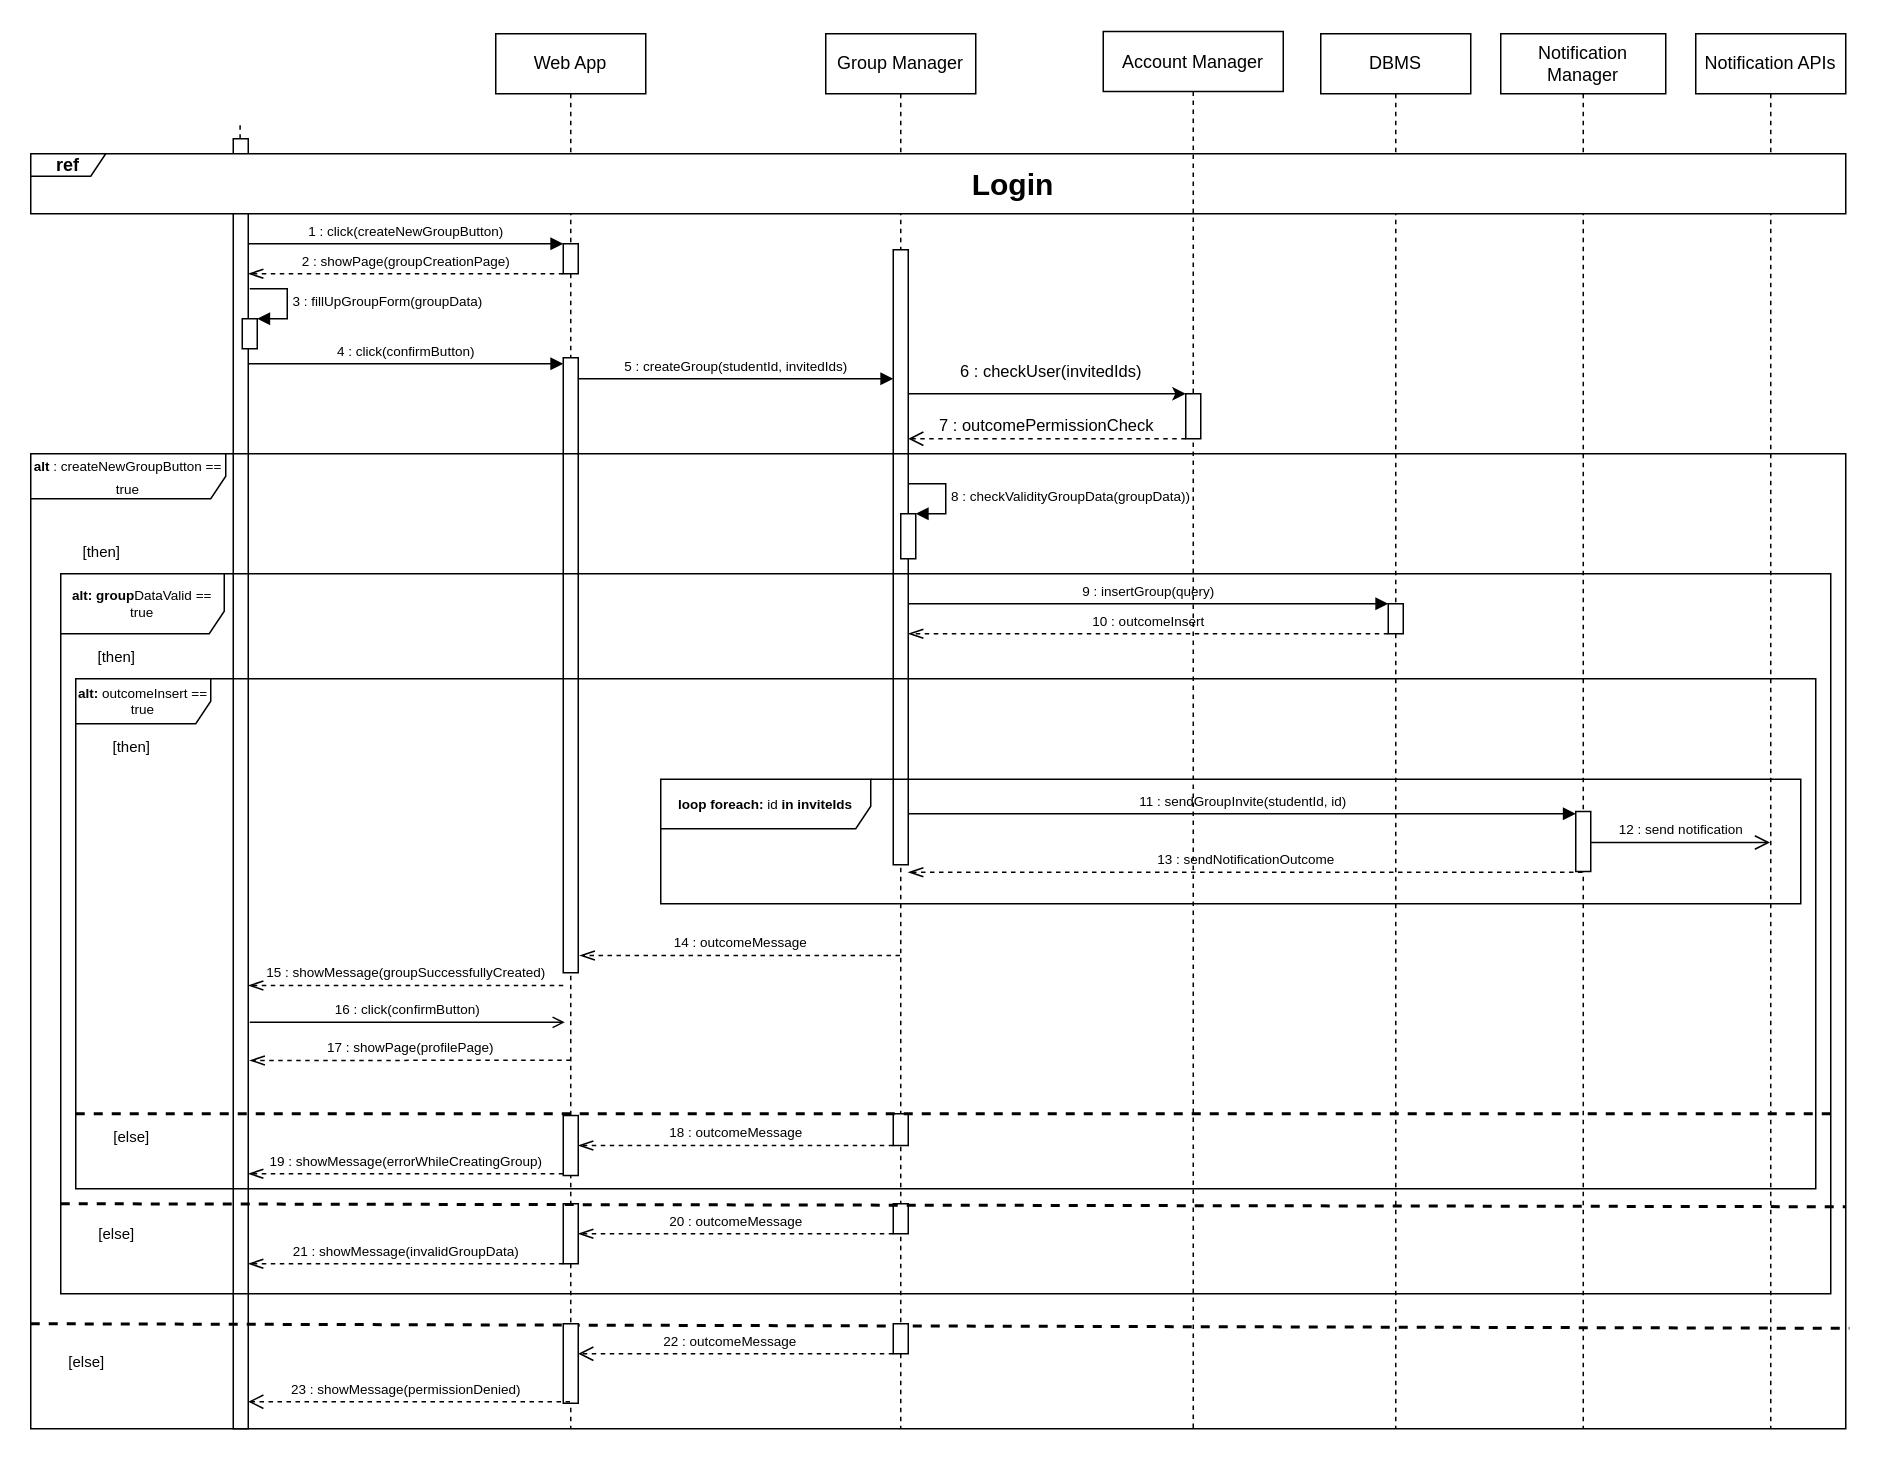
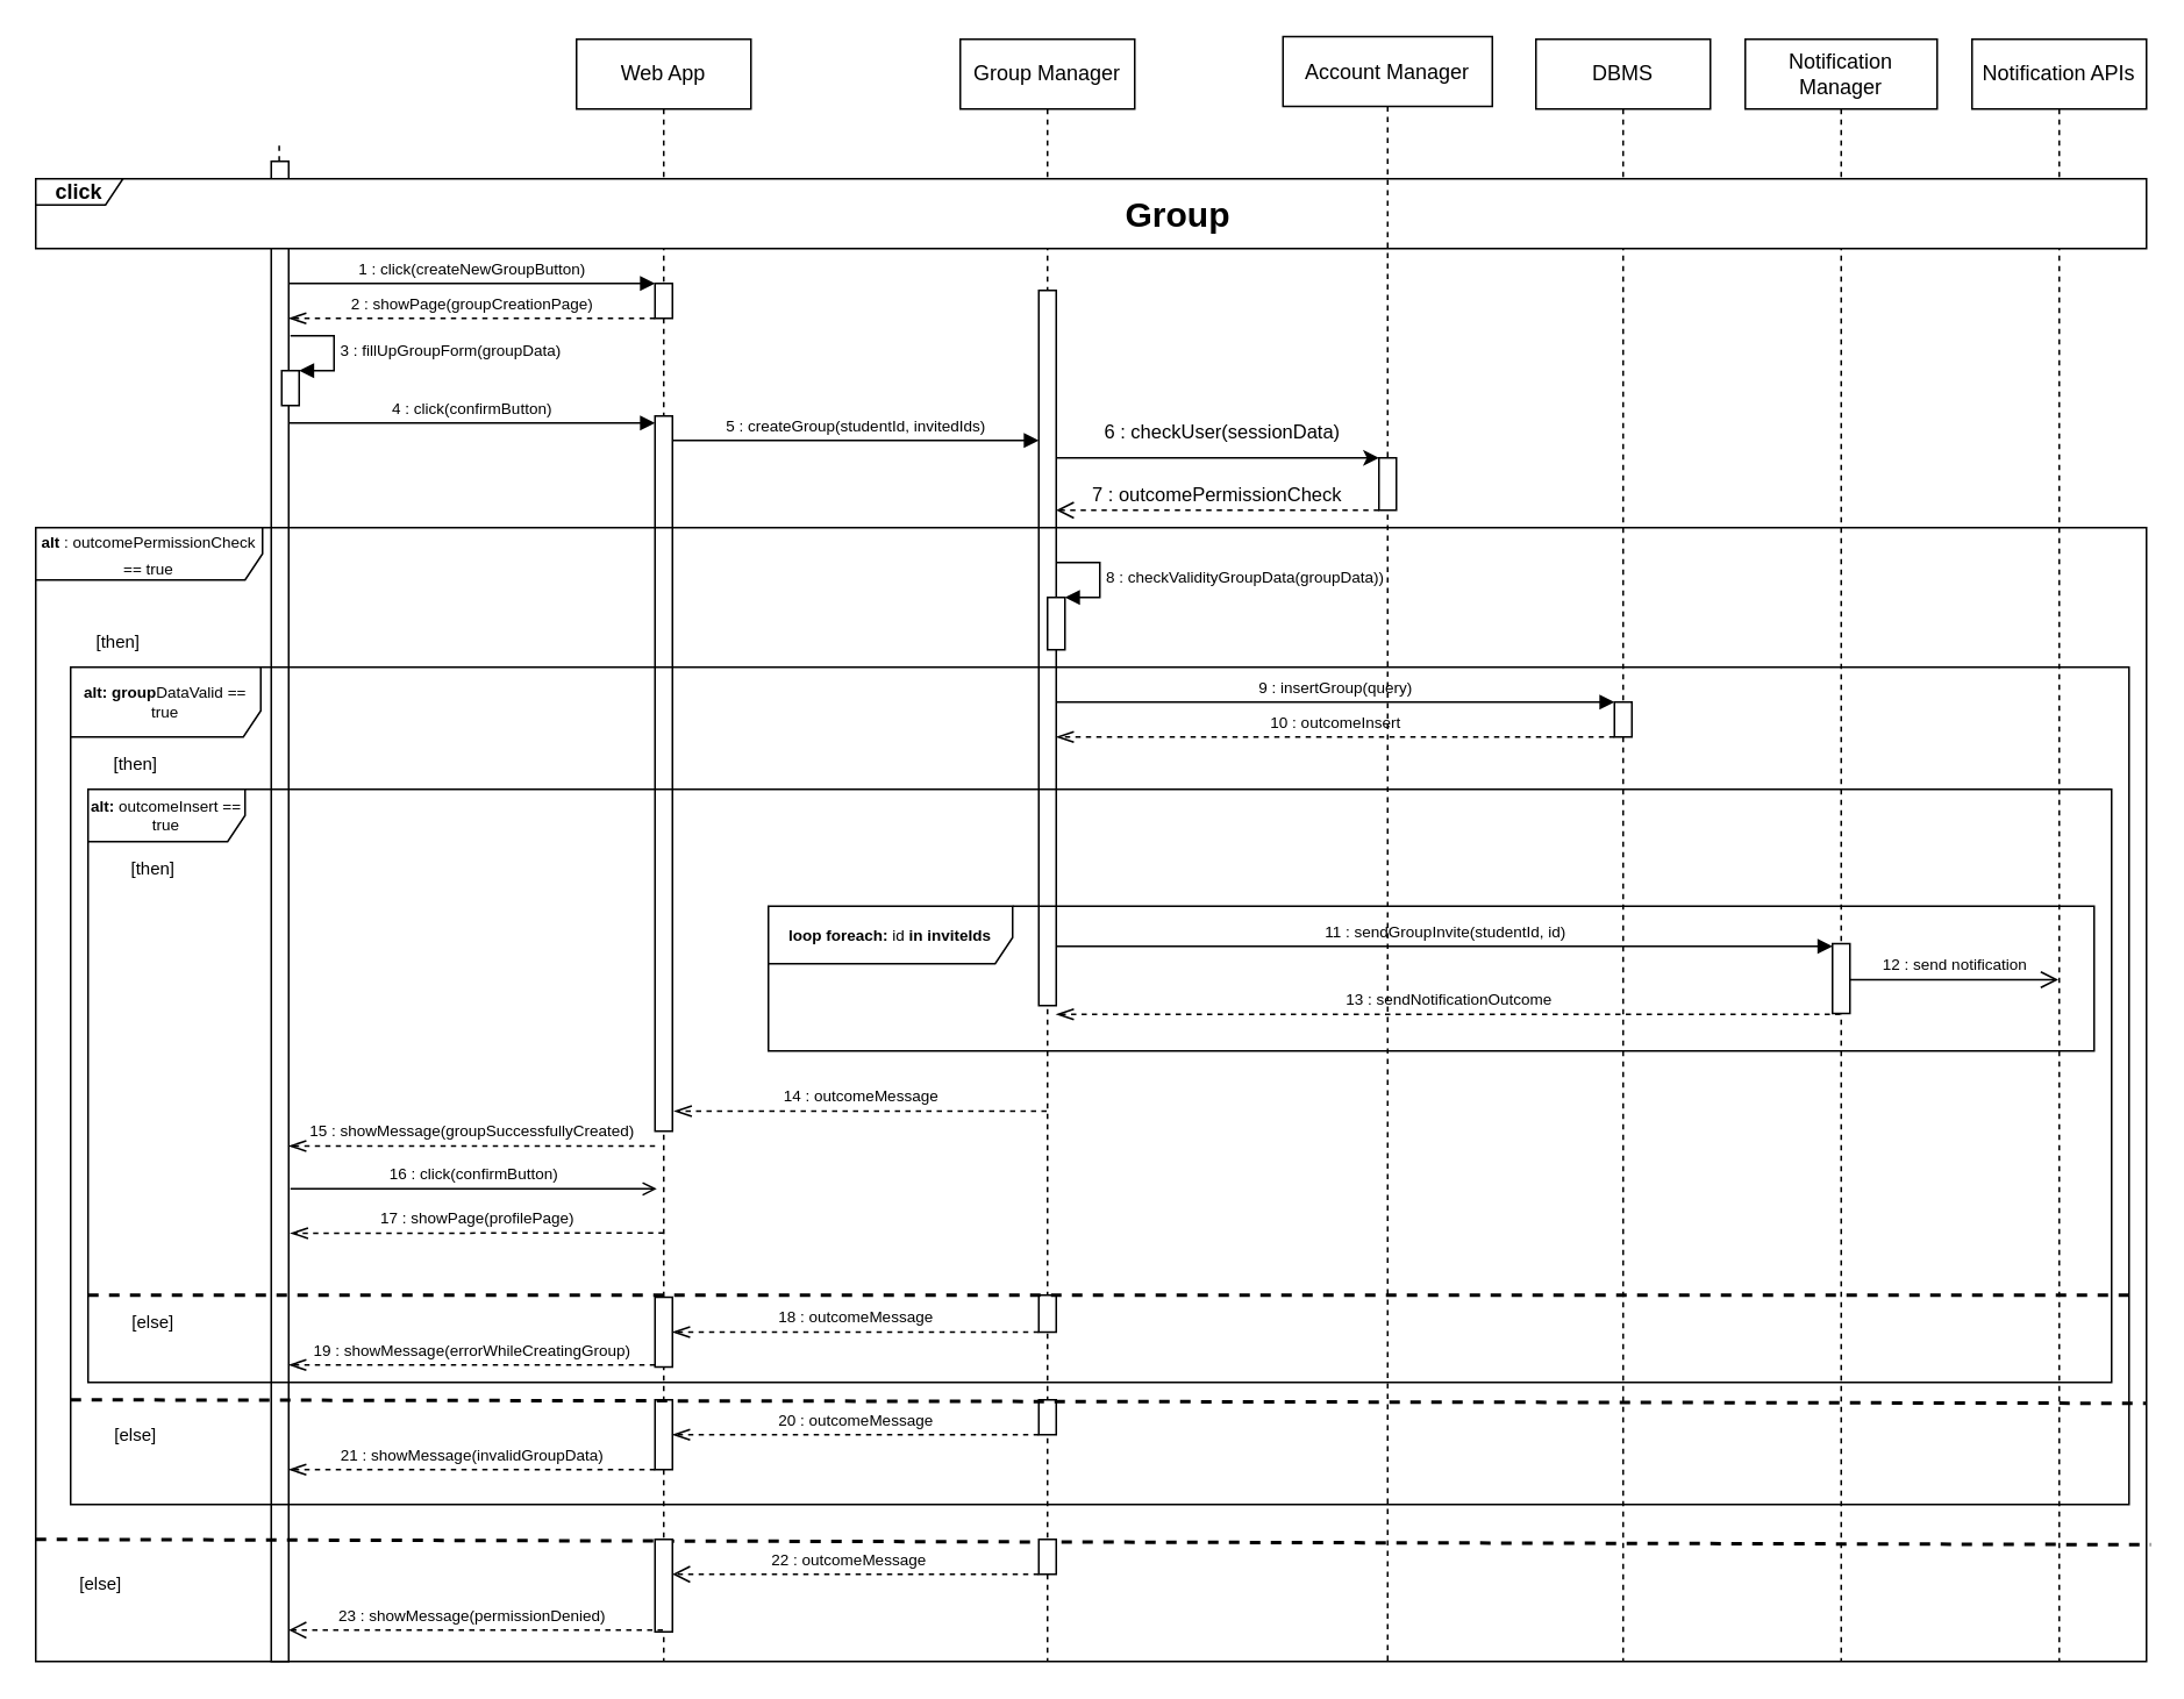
- <mxCell id="20" value="&lt;b&gt;ref&lt;/b&gt;" style="shape=umlFrame;whiteSpace=wrap;html=1;pointerEvents=0;width=50;height=15;labelBorderColor=none;labelBackgroundColor=none;fontColor=default;swimlaneFillColor=default;" parent="1" vertex="1"><mxGeometry x="20" y="102" width="1210" height="40" as="geometry" /></mxCell>
+ <mxCell id="20" value="&lt;b&gt;click&lt;/b&gt;" style="shape=umlFrame;whiteSpace=wrap;html=1;pointerEvents=0;width=50;height=15;labelBorderColor=none;labelBackgroundColor=none;fontColor=default;swimlaneFillColor=default;" parent="1" vertex="1"><mxGeometry x="20" y="102" width="1210" height="40" as="geometry" /></mxCell>
- <mxCell id="49" value="&lt;b&gt;&lt;font style=&quot;font-size: 20px;&quot;&gt;Login&lt;/font&gt;&lt;/b&gt;" style="text;html=1;strokeColor=none;fillColor=none;align=center;verticalAlign=middle;whiteSpace=wrap;rounded=0;" parent="1" vertex="1"><mxGeometry x="645" y="107" width="60" height="30" as="geometry" /></mxCell>
+ <mxCell id="49" value="&lt;b&gt;&lt;font style=&quot;font-size: 20px;&quot;&gt;Group&lt;/font&gt;&lt;/b&gt;" style="text;html=1;strokeColor=none;fillColor=none;align=center;verticalAlign=middle;whiteSpace=wrap;rounded=0;" parent="1" vertex="1"><mxGeometry x="645" y="107" width="60" height="30" as="geometry" /></mxCell>
- <mxCell id="54" value="&lt;font style=&quot;font-size: 11px;&quot;&gt;6 : checkUser(invitedIds)&lt;/font&gt;" style="text;html=1;align=center;verticalAlign=middle;resizable=0;points=[];autosize=1;strokeColor=none;fillColor=none;" vertex="1" parent="1"><mxGeometry x="620" y="232" width="160" height="30" as="geometry" /></mxCell>
+ <mxCell id="54" value="&lt;font style=&quot;font-size: 11px;&quot;&gt;6 : checkUser(sessionData)&lt;/font&gt;" style="text;html=1;align=center;verticalAlign=middle;resizable=0;points=[];autosize=1;strokeColor=none;fillColor=none;" vertex="1" parent="1"><mxGeometry x="620" y="232" width="160" height="30" as="geometry" /></mxCell>
- <mxCell id="56" value="&lt;font style=&quot;font-size: 9px;&quot;&gt;&lt;b&gt;alt &lt;/b&gt;: createNewGroupButton == true&lt;/font&gt;" style="shape=umlFrame;whiteSpace=wrap;html=1;pointerEvents=0;width=130;height=30;" vertex="1" parent="1"><mxGeometry x="20" y="302" width="1210" height="650" as="geometry" /></mxCell>
+ <mxCell id="56" value="&lt;font style=&quot;font-size: 9px;&quot;&gt;&lt;b&gt;alt &lt;/b&gt;: outcomePermissionCheck == true&lt;/font&gt;" style="shape=umlFrame;whiteSpace=wrap;html=1;pointerEvents=0;width=130;height=30;" vertex="1" parent="1"><mxGeometry x="20" y="302" width="1210" height="650" as="geometry" /></mxCell>
